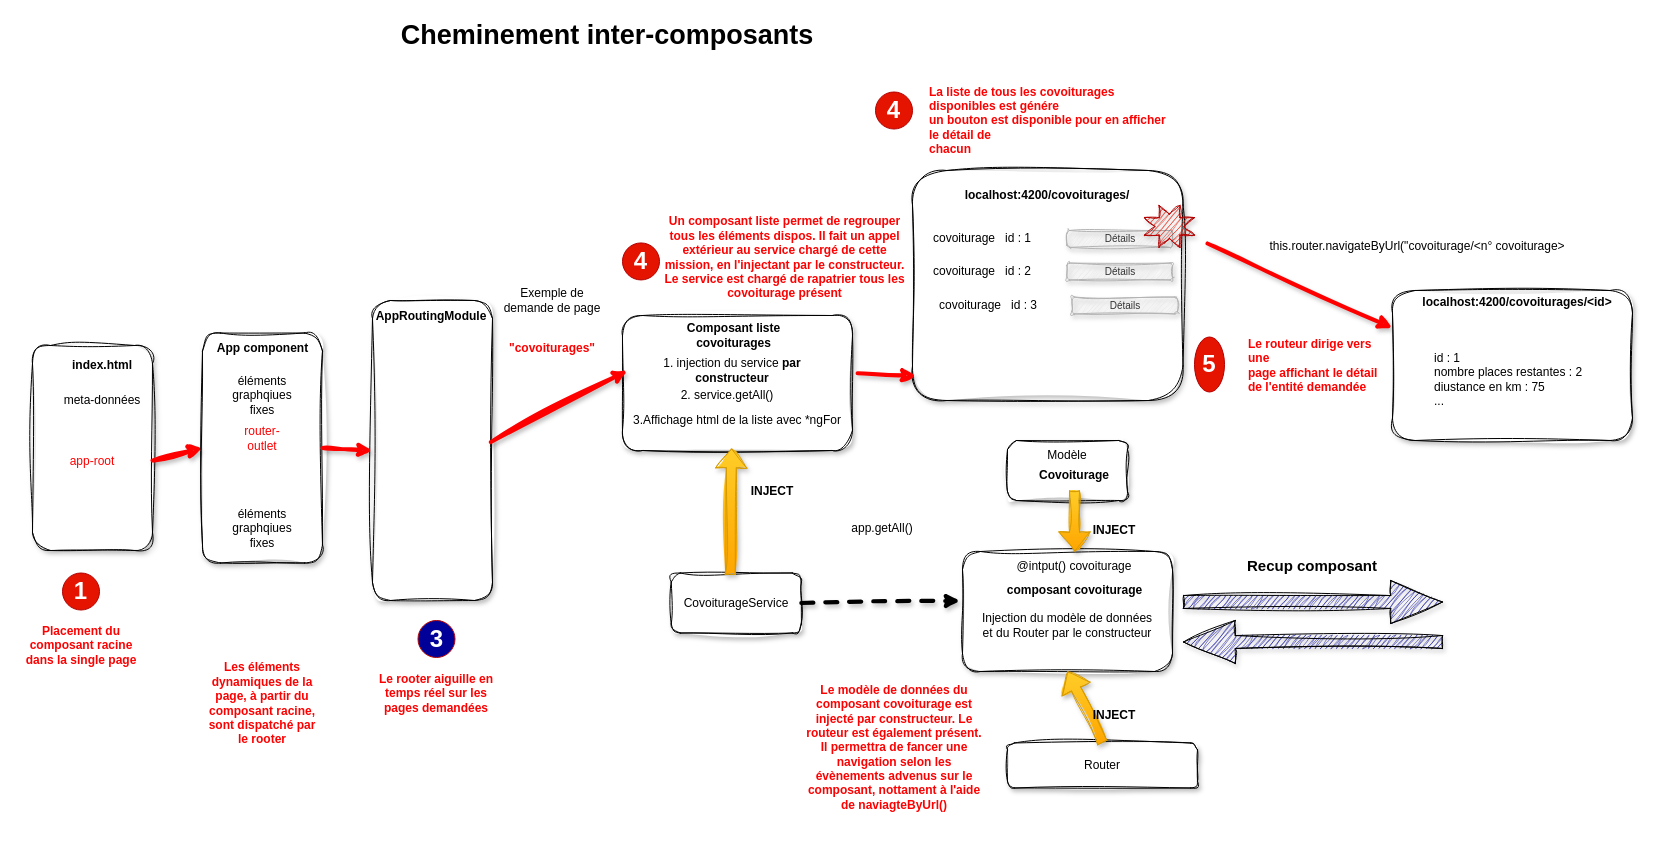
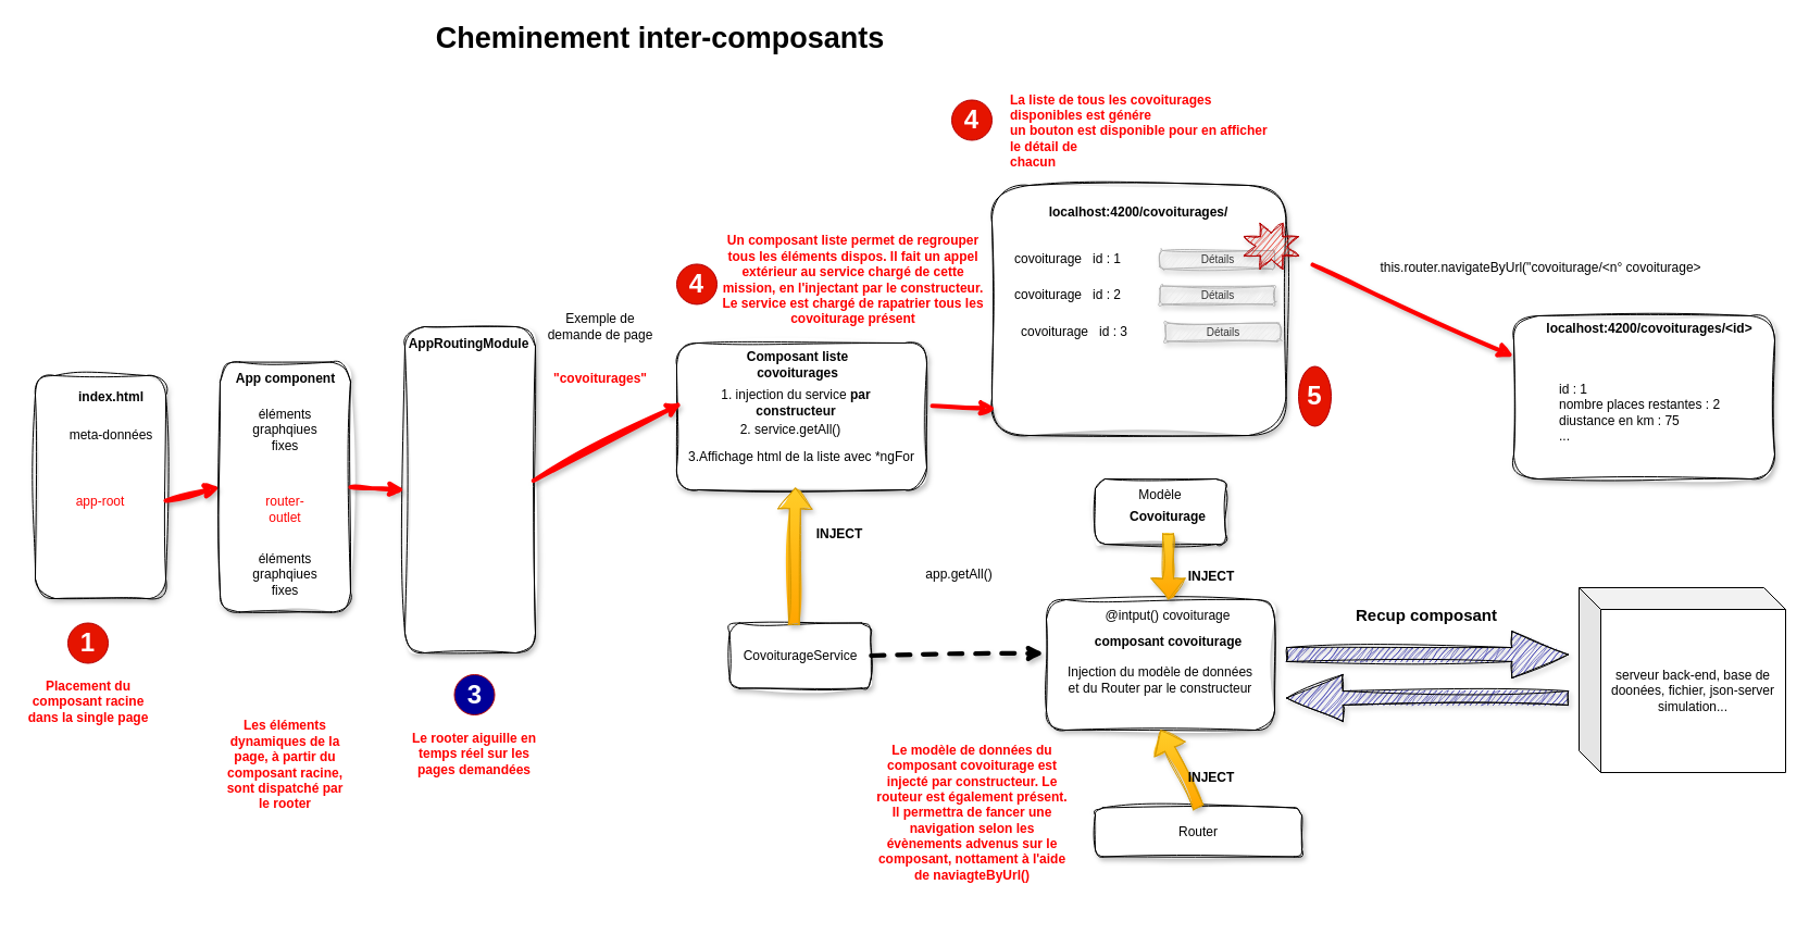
- <mxCell id="68" value="Le routeur dirige vers une&lt;br&gt;page affichant le détail&lt;br&gt;de l'entité demandée" style="text;html=1;strokeColor=none;fillColor=none;align=left;verticalAlign=middle;whiteSpace=wrap;rounded=0;fontStyle=1;fontColor=#FF0000;sketch=1;curveFitting=1;jiggle=2;shadow=1;" vertex="1" parent="1"><mxGeometry x="1246" y="325" width="136" height="80" as="geometry" /></mxCell>
- <mxCell id="4" value="router-outlet" style="text;html=1;strokeColor=none;fillColor=none;align=center;verticalAlign=middle;whiteSpace=wrap;rounded=0;fontColor=#FF0000;sketch=1;curveFitting=1;jiggle=2;shadow=1;" vertex="1" parent="1"><mxGeometry x="232" y="422.5" width="60" height="30" as="geometry" /></mxCell>
+ <mxCell id="4" value="router-outlet" style="text;html=1;strokeColor=none;fillColor=none;align=center;verticalAlign=middle;whiteSpace=wrap;rounded=0;fontColor=#FF0000;sketch=1;curveFitting=1;jiggle=2;shadow=1;" vertex="1" parent="1"><mxGeometry x="232" y="452.5" width="60" height="30" as="geometry" /></mxCell>
+ <mxCell id="73" value="serveur back-end, base de doonées, fichier, json-server simulation..." style="shape=cube;whiteSpace=wrap;html=1;boundedLbl=1;backgroundOutline=1;darkOpacity=0.05;darkOpacity2=0.1;" vertex="1" parent="1"><mxGeometry x="1452" y="540" width="190" height="170" as="geometry" /></mxCell>
